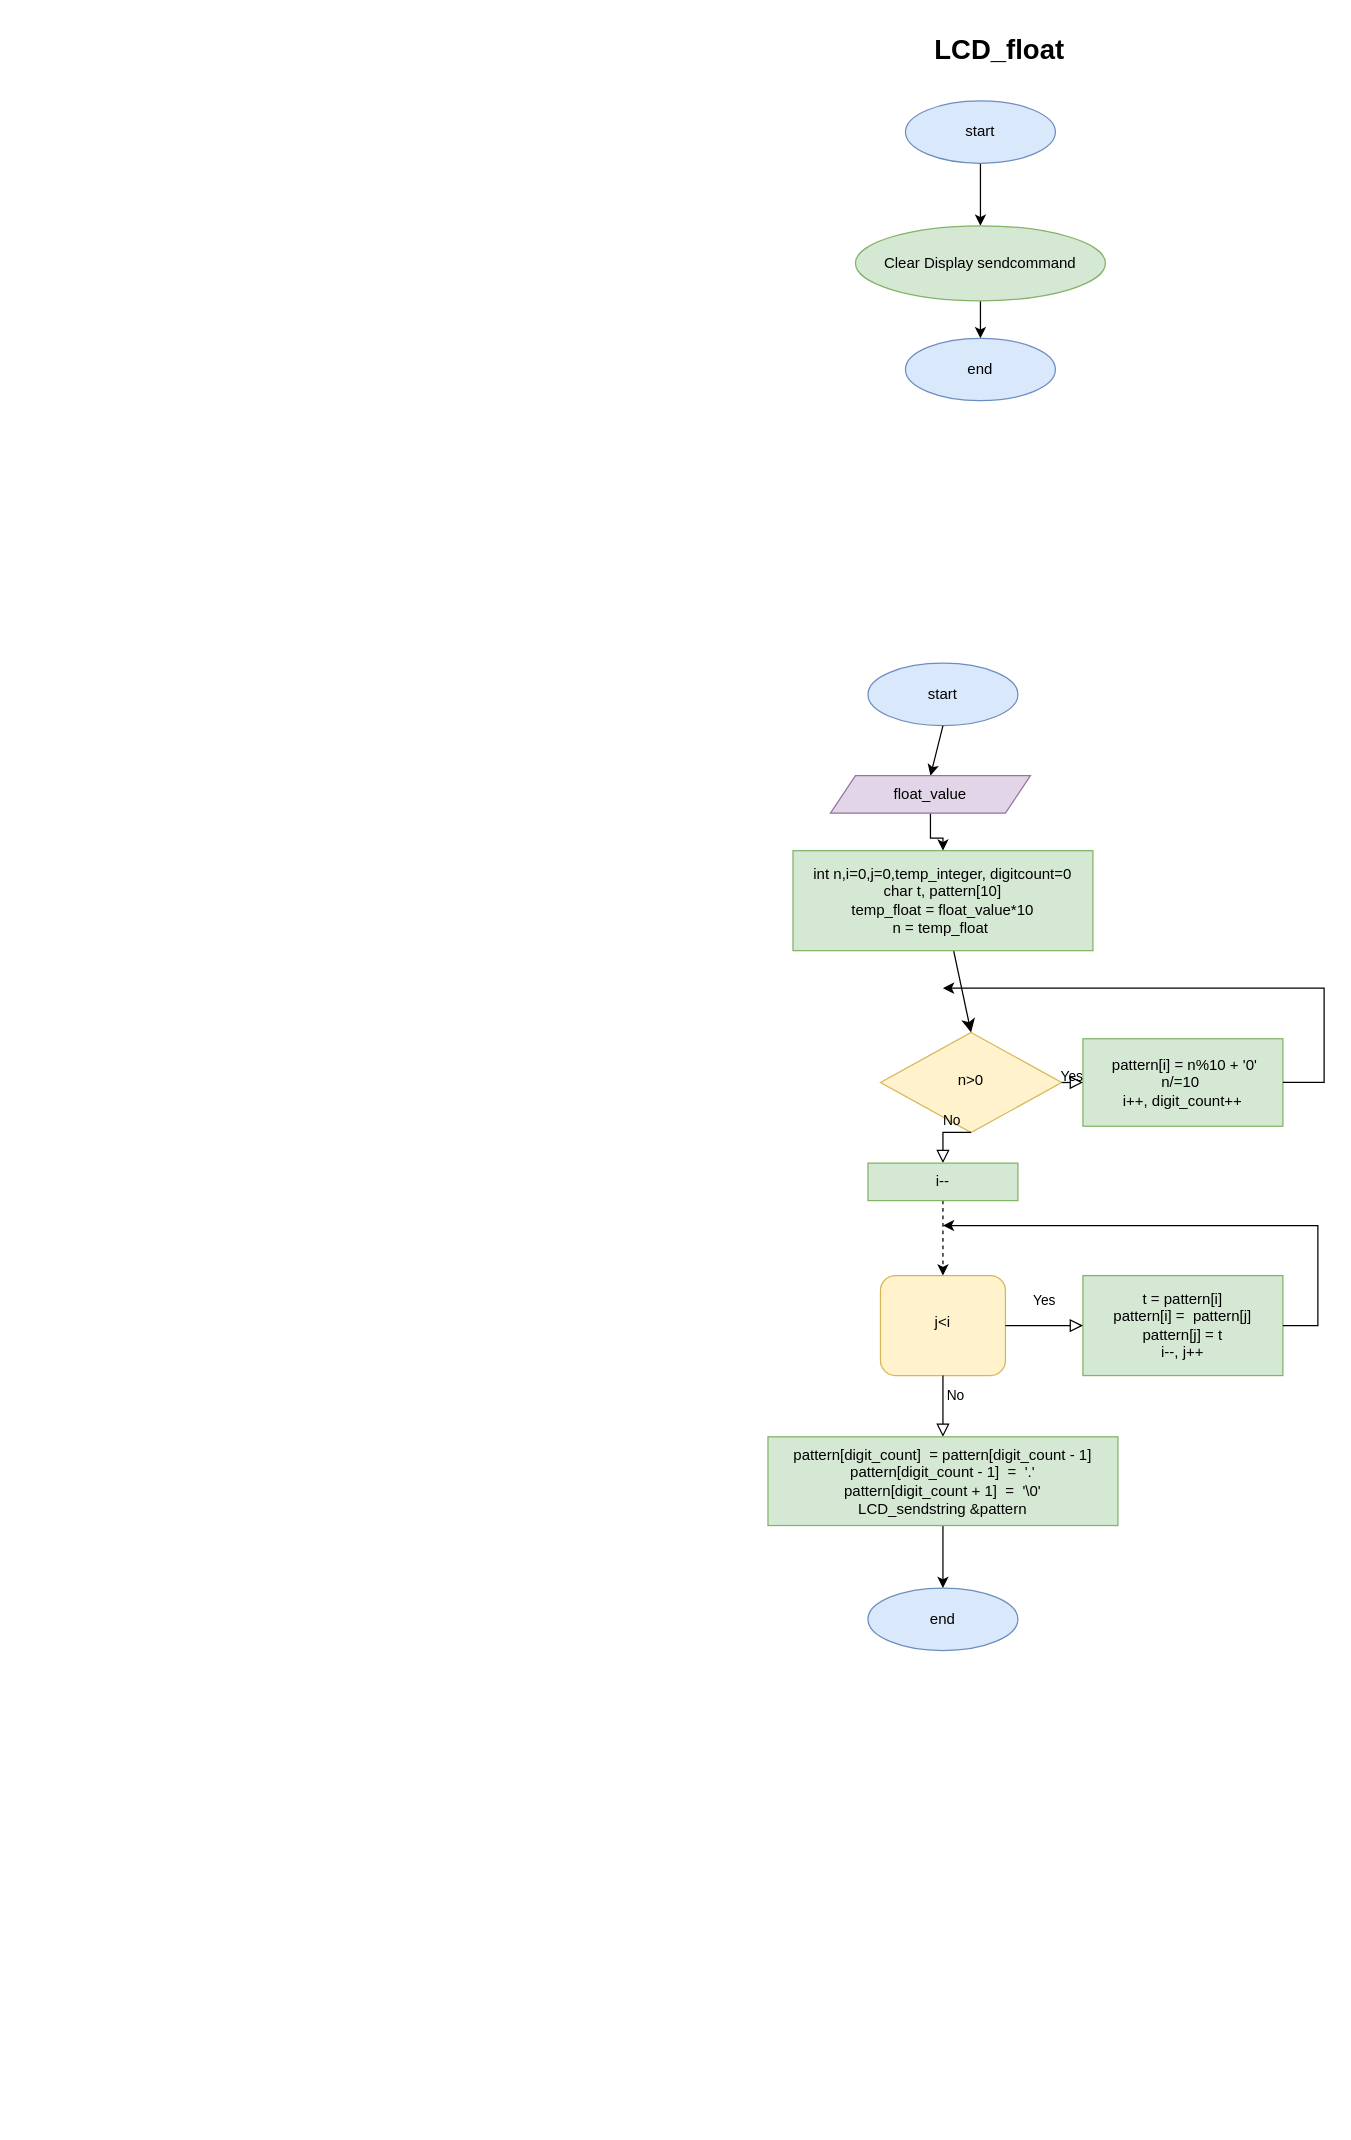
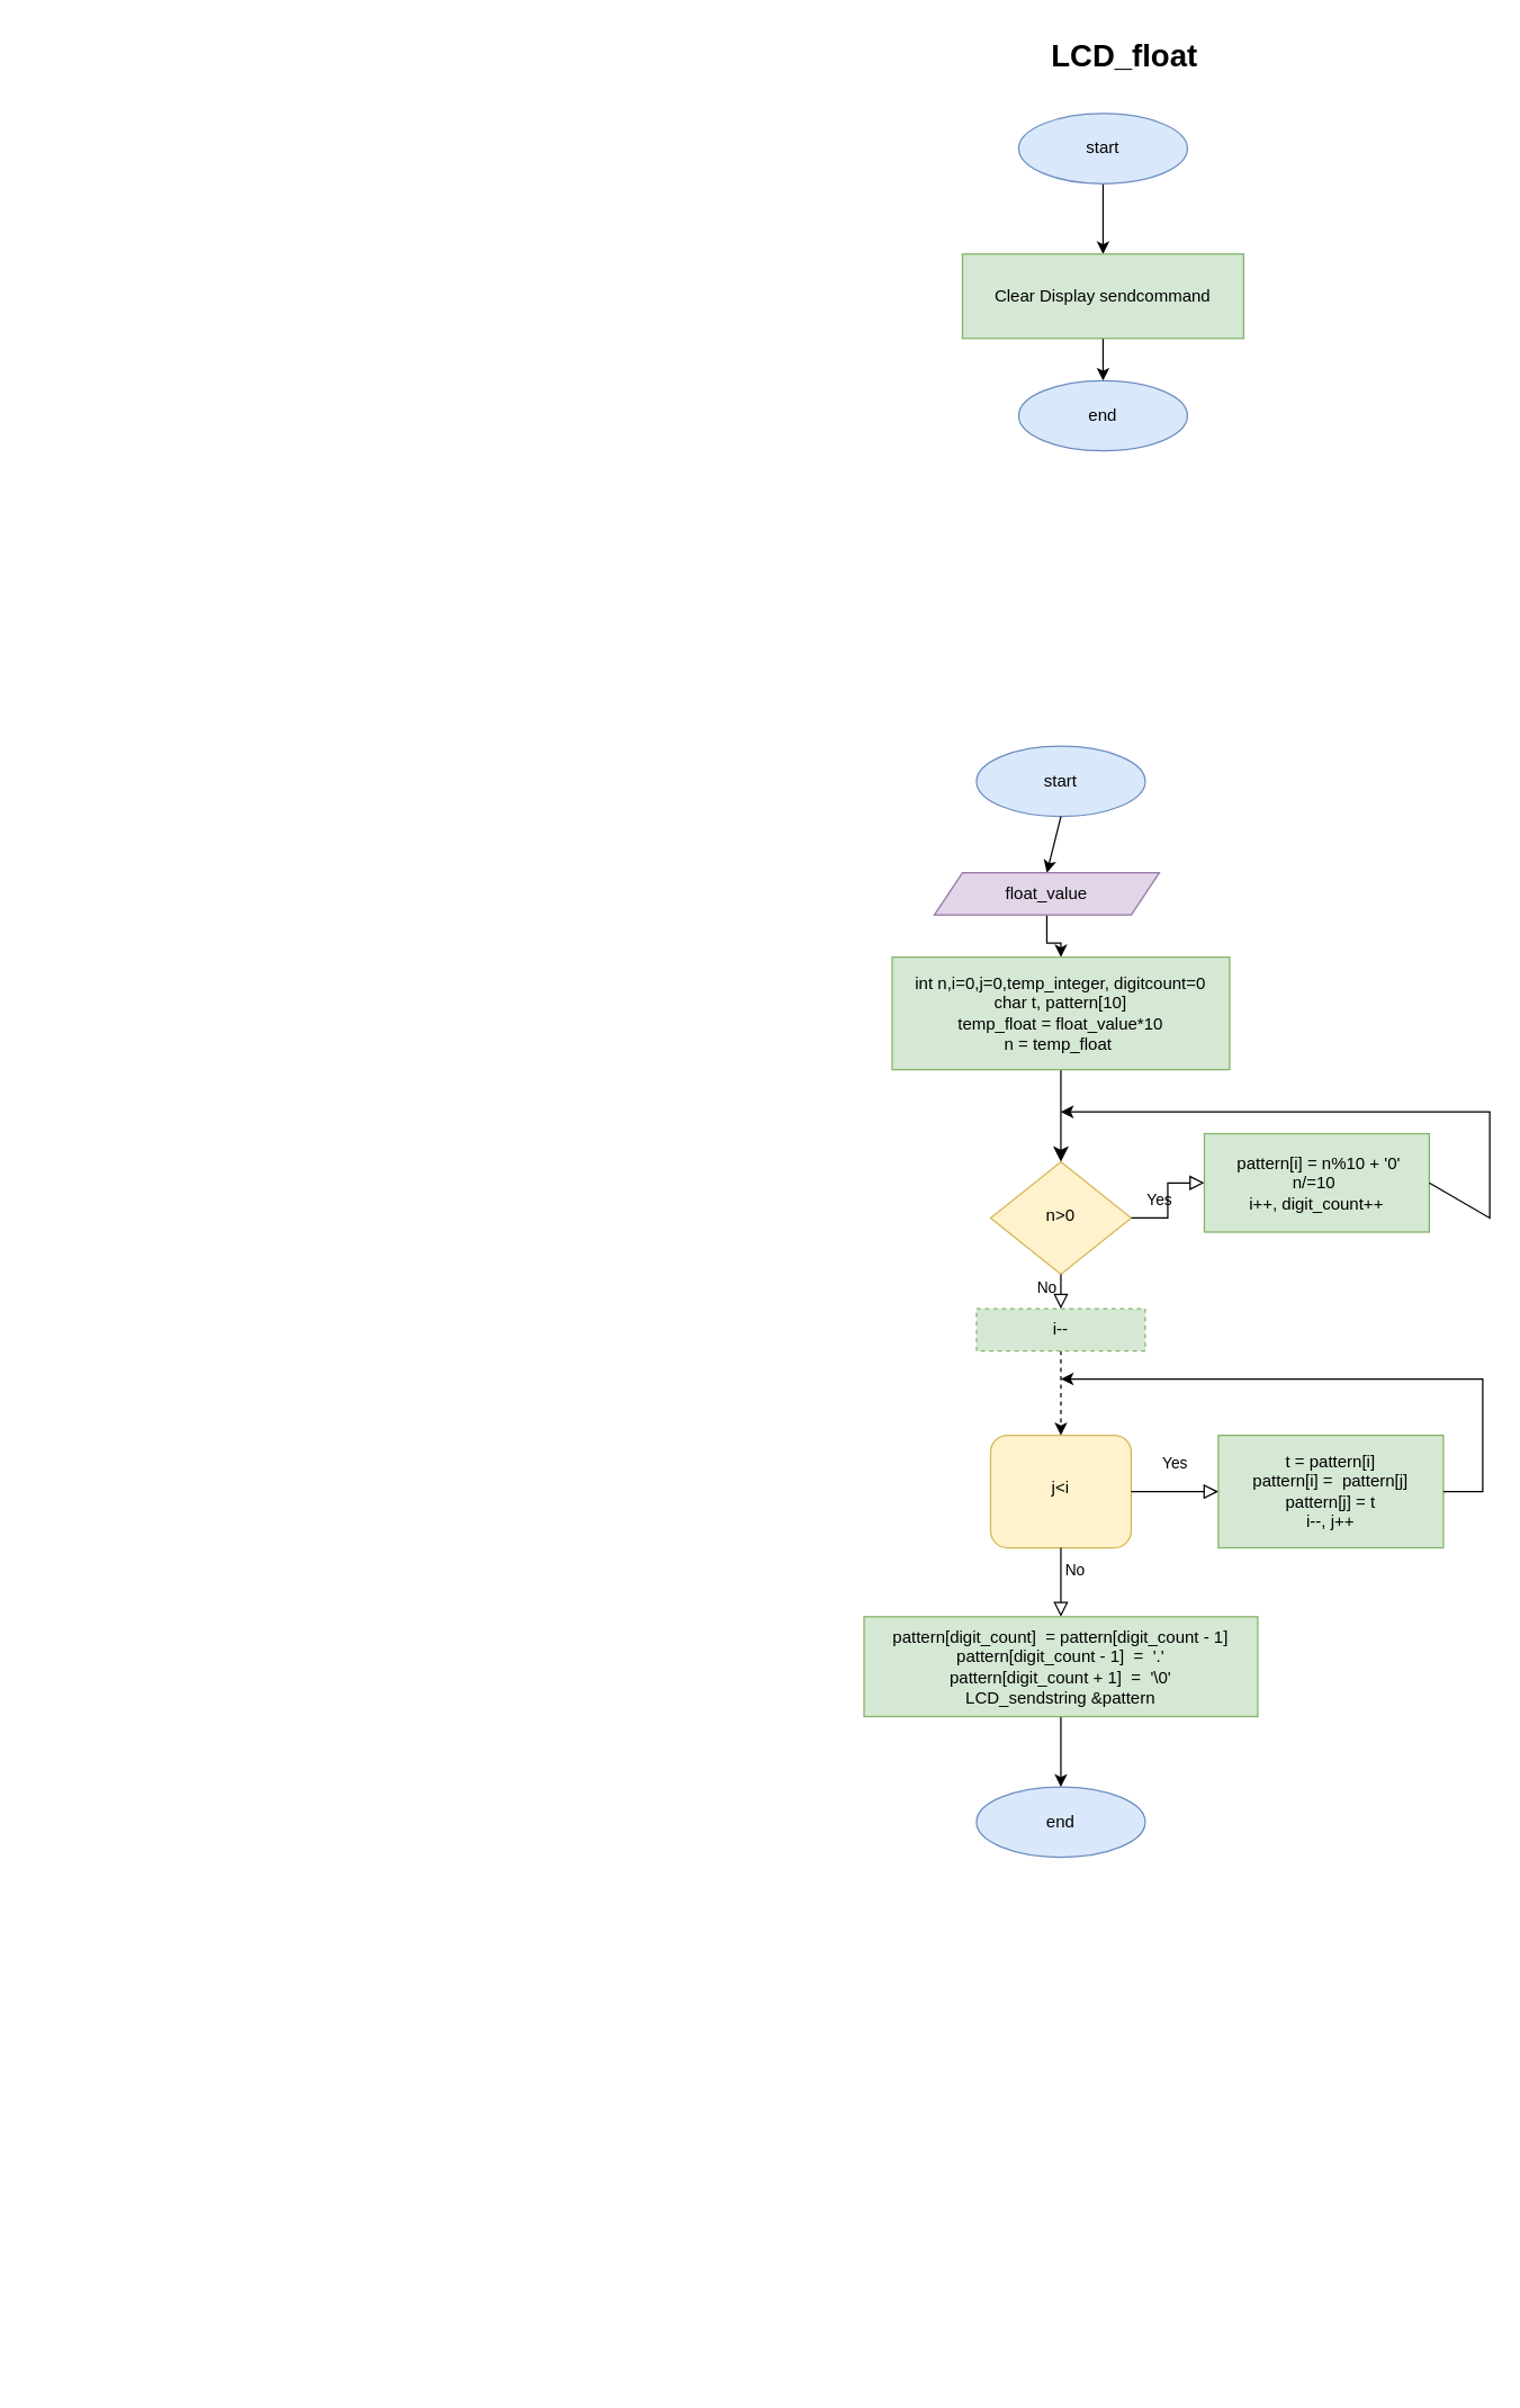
- <mxCell id="28" value="&lt;font style=&quot;&quot;&gt;Clear Display sendcommand&lt;br&gt;&lt;/font&gt;" style="ellipse;whiteSpace=wrap;html=1;fillColor=#d5e8d4;strokeColor=#82b366;" parent="1" vertex="1"><mxGeometry x="684" y="180" width="200" height="60" as="geometry" /></mxCell>
+ <mxCell id="28" value="&lt;font style=&quot;&quot;&gt;Clear Display sendcommand&lt;br&gt;&lt;/font&gt;" style="rounded=0;whiteSpace=wrap;html=1;fillColor=#d5e8d4;strokeColor=#82b366;" parent="1" vertex="1"><mxGeometry x="684" y="180" width="200" height="60" as="geometry" /></mxCell>
- <mxCell id="9" value="n&amp;gt;0" style="rhombus;whiteSpace=wrap;html=1;shadow=0;fontFamily=Helvetica;fontSize=12;align=center;strokeWidth=1;spacing=6;spacingTop=-4;fillColor=#fff2cc;strokeColor=#d6b656;" parent="1" vertex="1"><mxGeometry x="704" y="825.5" width="145" height="80" as="geometry" /></mxCell>
+ <mxCell id="9" value="n&amp;gt;0" style="rhombus;whiteSpace=wrap;html=1;shadow=0;fontFamily=Helvetica;fontSize=12;align=center;strokeWidth=1;spacing=6;spacingTop=-4;fillColor=#fff2cc;strokeColor=#d6b656;" parent="1" vertex="1"><mxGeometry x="704" y="825.5" width="100" height="80" as="geometry" /></mxCell>
- <mxCell id="8" value="&lt;font style=&quot;font-size: 12px;&quot;&gt;&amp;nbsp;pattern[i] = n%10 + '0'&lt;br&gt;n/=10&amp;nbsp;&lt;br&gt;i++, digit_count++&lt;br&gt;&lt;/font&gt;" style="rounded=0;whiteSpace=wrap;html=1;fillColor=#d5e8d4;strokeColor=#82b366;" parent="1" vertex="1"><mxGeometry x="866" y="830.5" width="160" height="70" as="geometry" /></mxCell>
+ <mxCell id="8" value="&lt;font style=&quot;font-size: 12px;&quot;&gt;&amp;nbsp;pattern[i] = n%10 + '0'&lt;br&gt;n/=10&amp;nbsp;&lt;br&gt;i++, digit_count++&lt;br&gt;&lt;/font&gt;" style="rounded=0;whiteSpace=wrap;html=1;fillColor=#d5e8d4;strokeColor=#82b366;" parent="1" vertex="1"><mxGeometry x="856" y="805.5" width="160" height="70" as="geometry" /></mxCell>
- <mxCell id="21" value="i--" style="rounded=0;whiteSpace=wrap;html=1;fillColor=#d5e8d4;strokeColor=#82b366;" parent="1" vertex="1"><mxGeometry x="694" y="930" width="120" height="30" as="geometry" /></mxCell>
+ <mxCell id="21" value="i--" style="rounded=0;whiteSpace=wrap;html=1;fillColor=#d5e8d4;strokeColor=#82b366;dashed=1;" parent="1" vertex="1"><mxGeometry x="694" y="930" width="120" height="30" as="geometry" /></mxCell>
